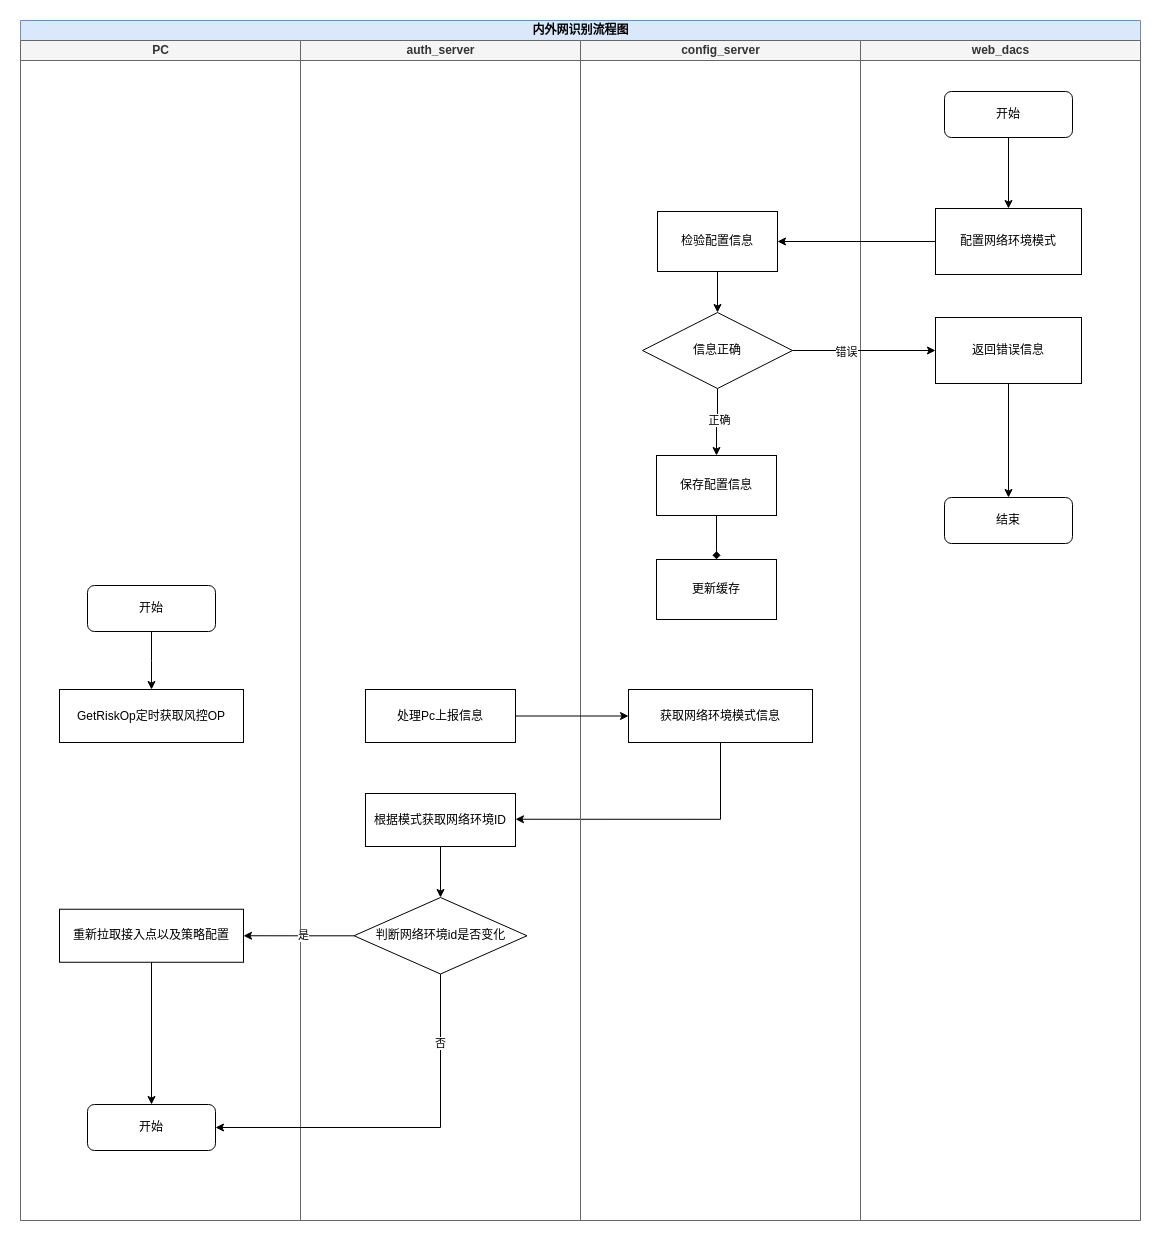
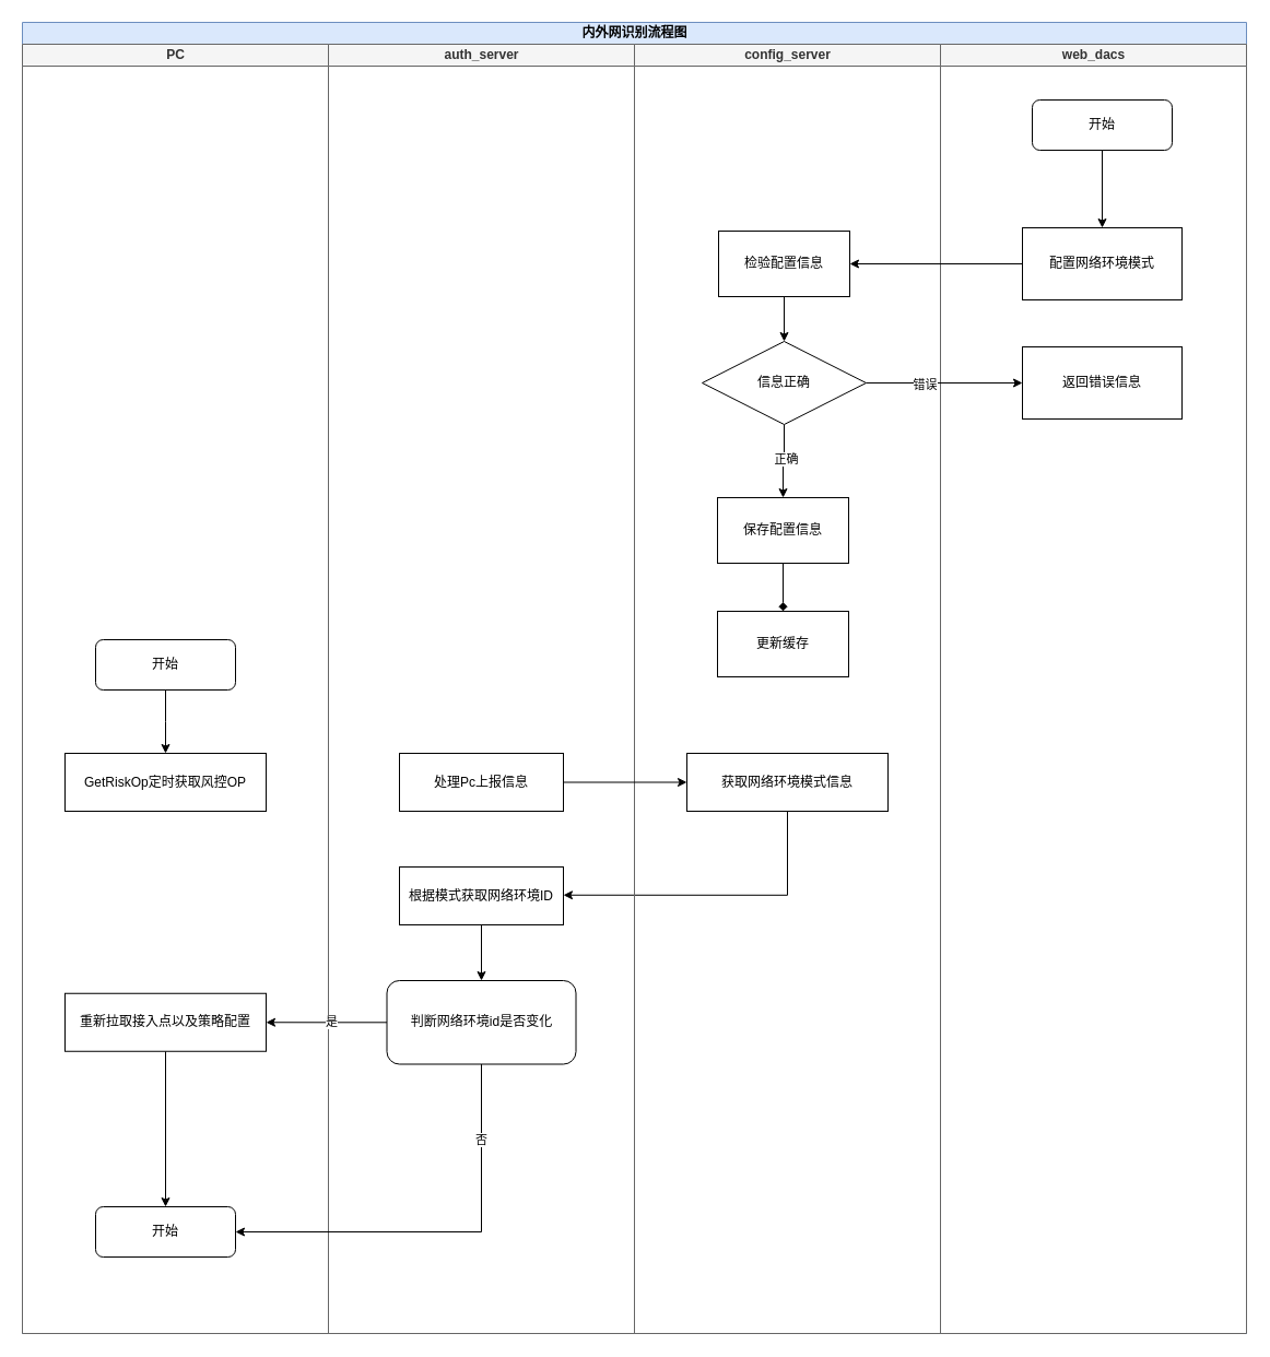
- <mxCell id="30" style="edgeStyle=orthogonalEdgeStyle;rounded=0;orthogonalLoop=1;jettySize=auto;html=1;entryX=0.5;entryY=0;entryDx=0;entryDy=0;" edge="1" parent="26" source="31" target="32"><mxGeometry relative="1" as="geometry"><mxPoint x="140" y="441" as="targetPoint" /></mxGeometry></mxCell>
- <mxCell id="32" value="结束" style="rounded=1;whiteSpace=wrap;html=1;" vertex="1" parent="26"><mxGeometry x="84" y="457" width="128" height="46" as="geometry" /></mxCell>
- <mxCell id="15" value="判断网络环境id是否变化" style="rhombus;whiteSpace=wrap;html=1;rounded=0;" vertex="1" parent="10"><mxGeometry x="53.5" y="857" width="173" height="76.5" as="geometry" /></mxCell>
+ <mxCell id="15" value="判断网络环境id是否变化" style="whiteSpace=wrap;html=1;rounded=1;" vertex="1" parent="10"><mxGeometry x="53.5" y="857" width="173" height="76.5" as="geometry" /></mxCell>
